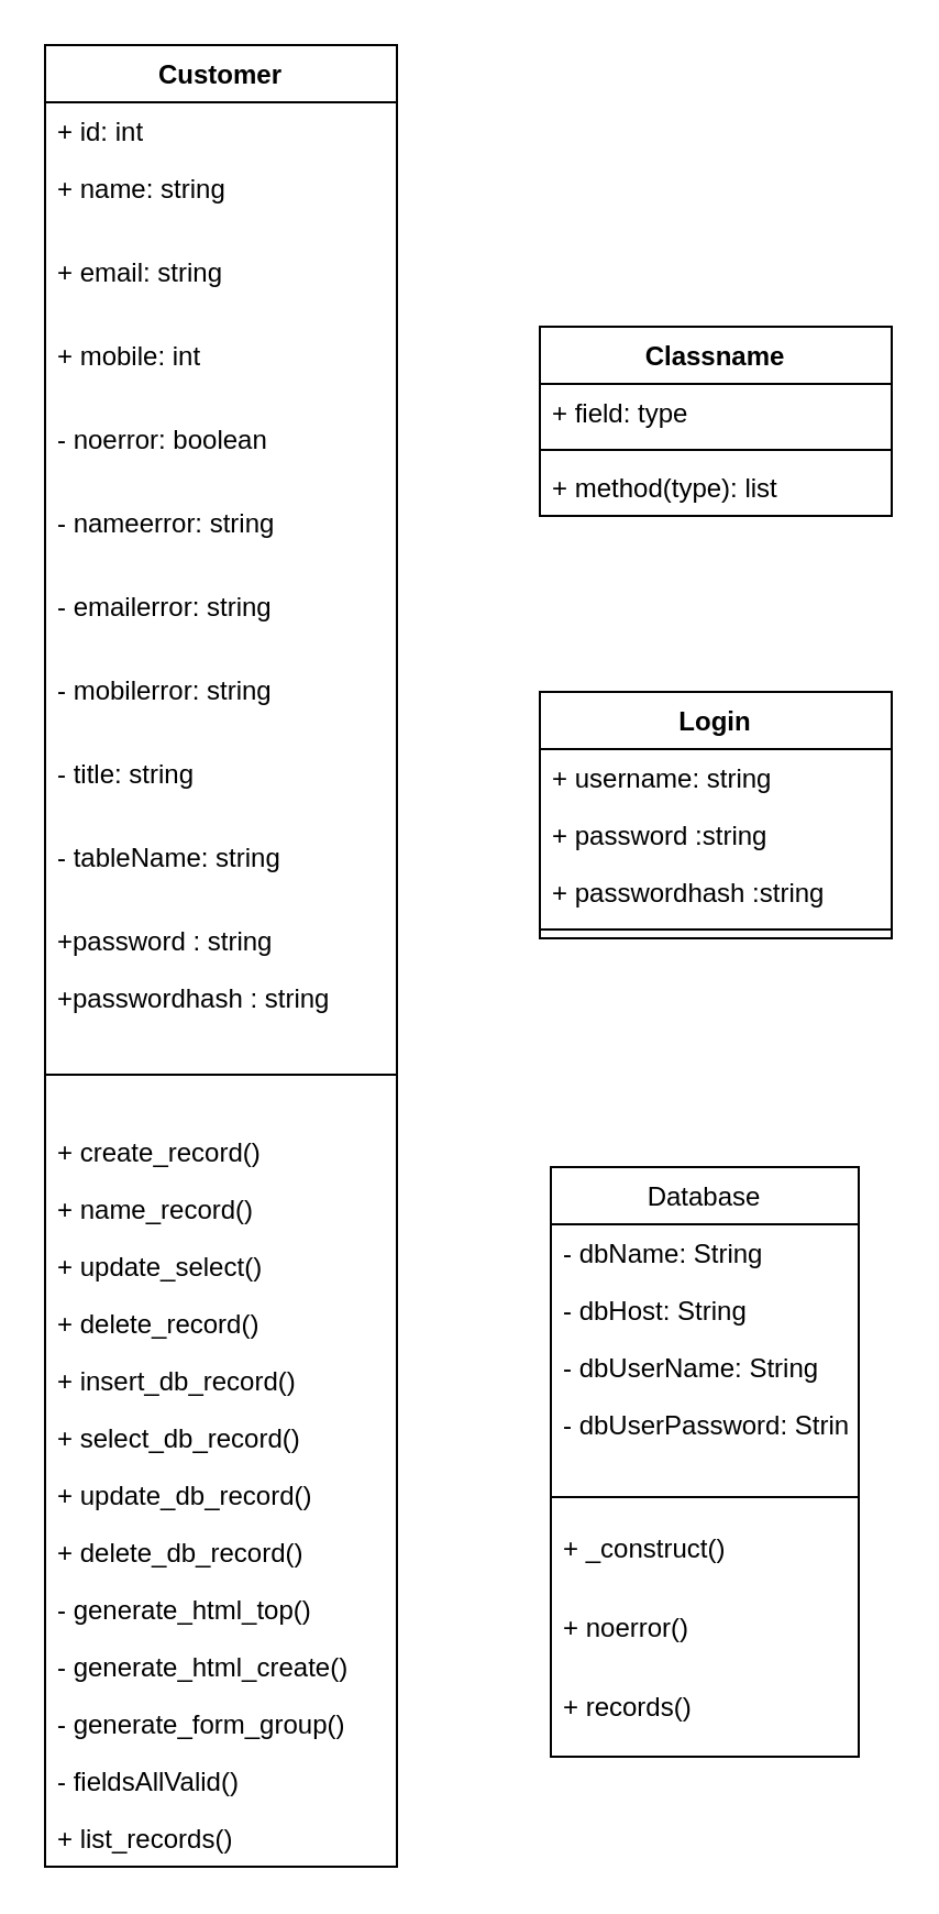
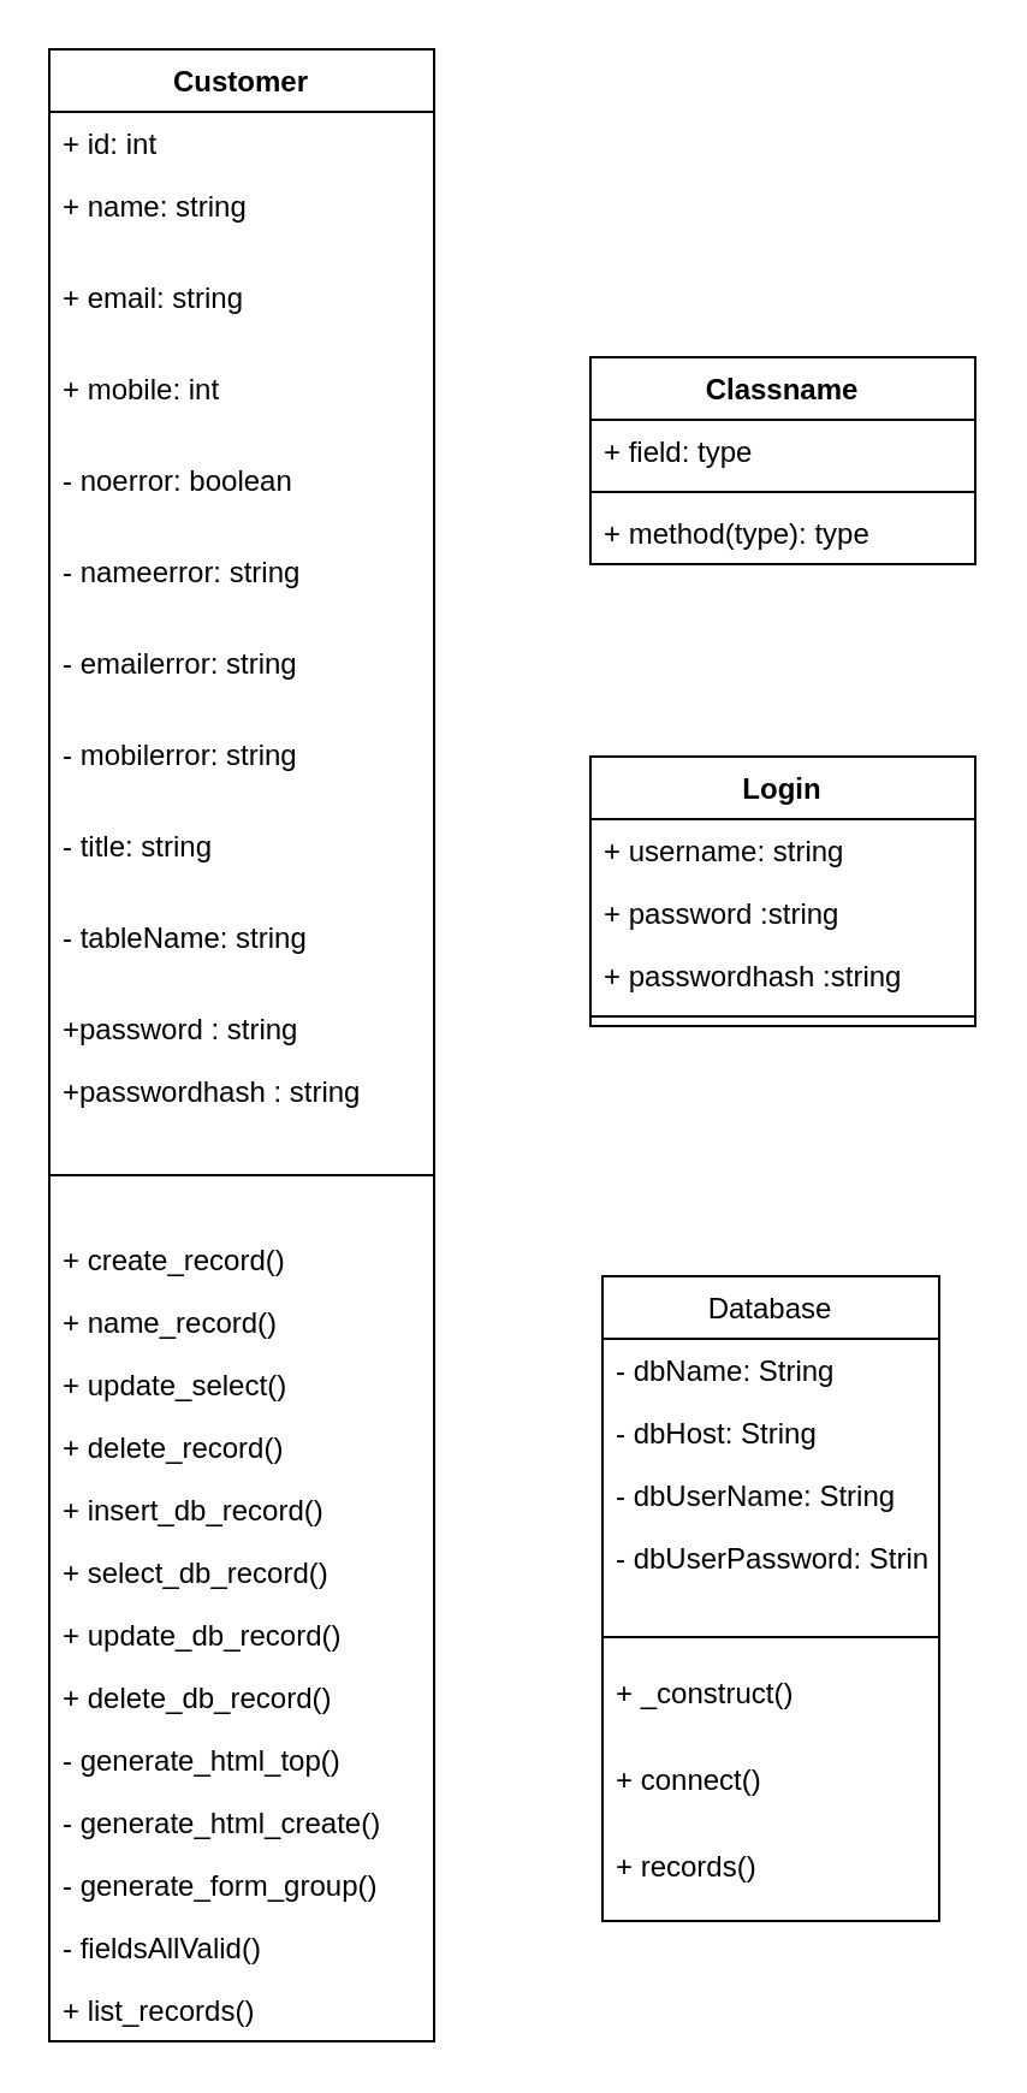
- <mxCell id="46" value="+ method(type): list" style="text;strokeColor=none;fillColor=none;align=left;verticalAlign=top;spacingLeft=4;spacingRight=4;overflow=hidden;rotatable=0;points=[[0,0.5],[1,0.5]];portConstraint=eastwest;" parent="43" vertex="1"><mxGeometry y="60" width="160" height="26" as="geometry" /></mxCell>
+ <mxCell id="46" value="+ method(type): type" style="text;strokeColor=none;fillColor=none;align=left;verticalAlign=top;spacingLeft=4;spacingRight=4;overflow=hidden;rotatable=0;points=[[0,0.5],[1,0.5]];portConstraint=eastwest;" parent="43" vertex="1"><mxGeometry y="60" width="160" height="26" as="geometry" /></mxCell>
- <mxCell id="36" value="+ noerror()&#10;" style="text;strokeColor=none;fillColor=none;align=left;verticalAlign=top;spacingLeft=4;spacingRight=4;overflow=hidden;rotatable=0;points=[[0,0.5],[1,0.5]];portConstraint=eastwest;" parent="29" vertex="1"><mxGeometry y="196" width="140" height="36" as="geometry" /></mxCell>
+ <mxCell id="36" value="+ connect()&#10;" style="text;strokeColor=none;fillColor=none;align=left;verticalAlign=top;spacingLeft=4;spacingRight=4;overflow=hidden;rotatable=0;points=[[0,0.5],[1,0.5]];portConstraint=eastwest;" parent="29" vertex="1"><mxGeometry y="196" width="140" height="36" as="geometry" /></mxCell>
